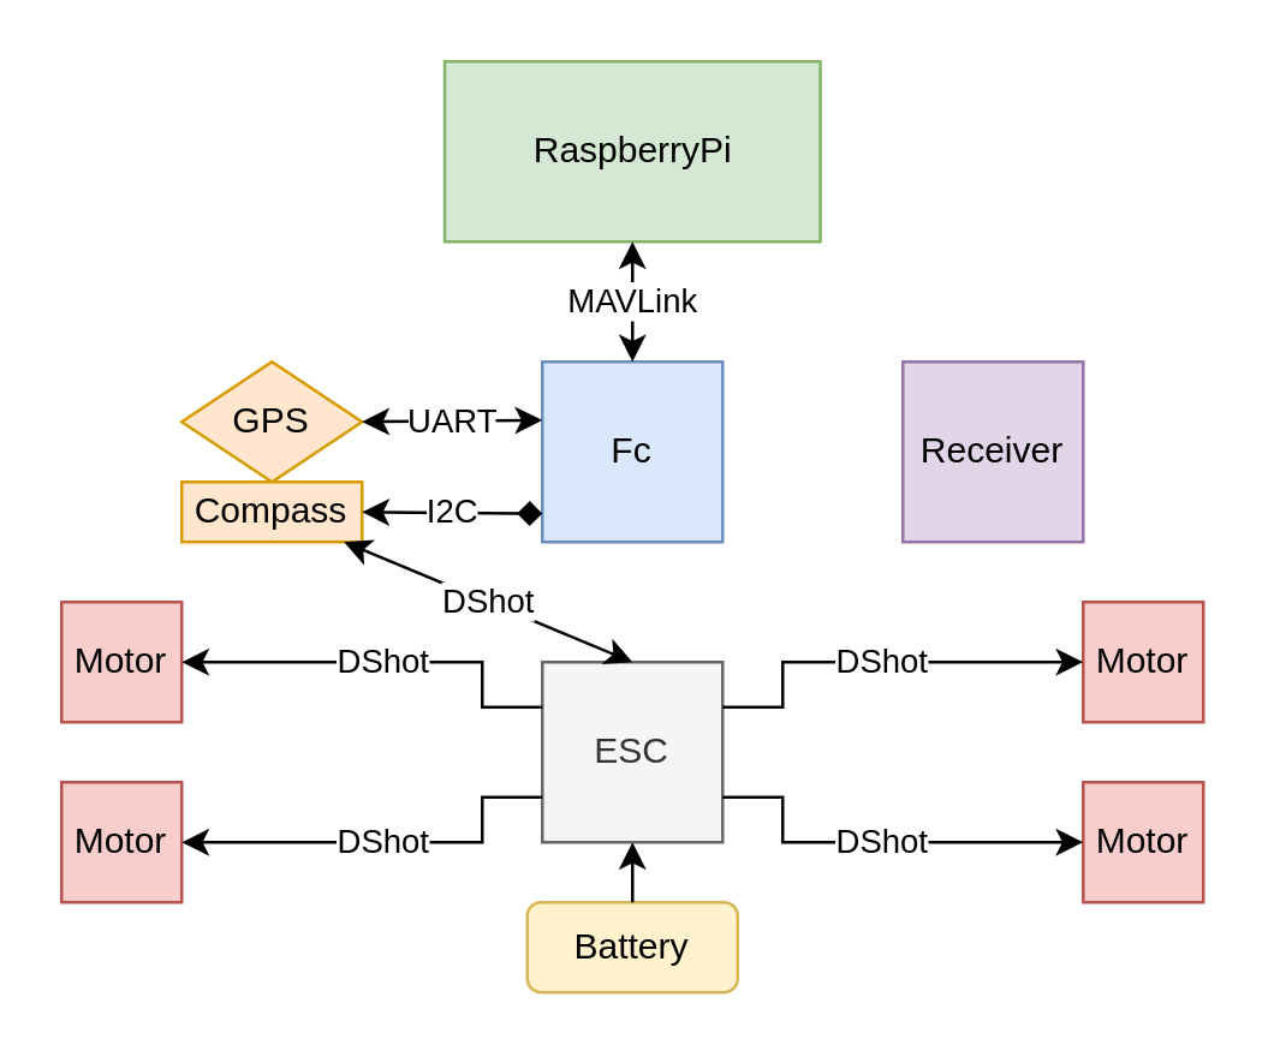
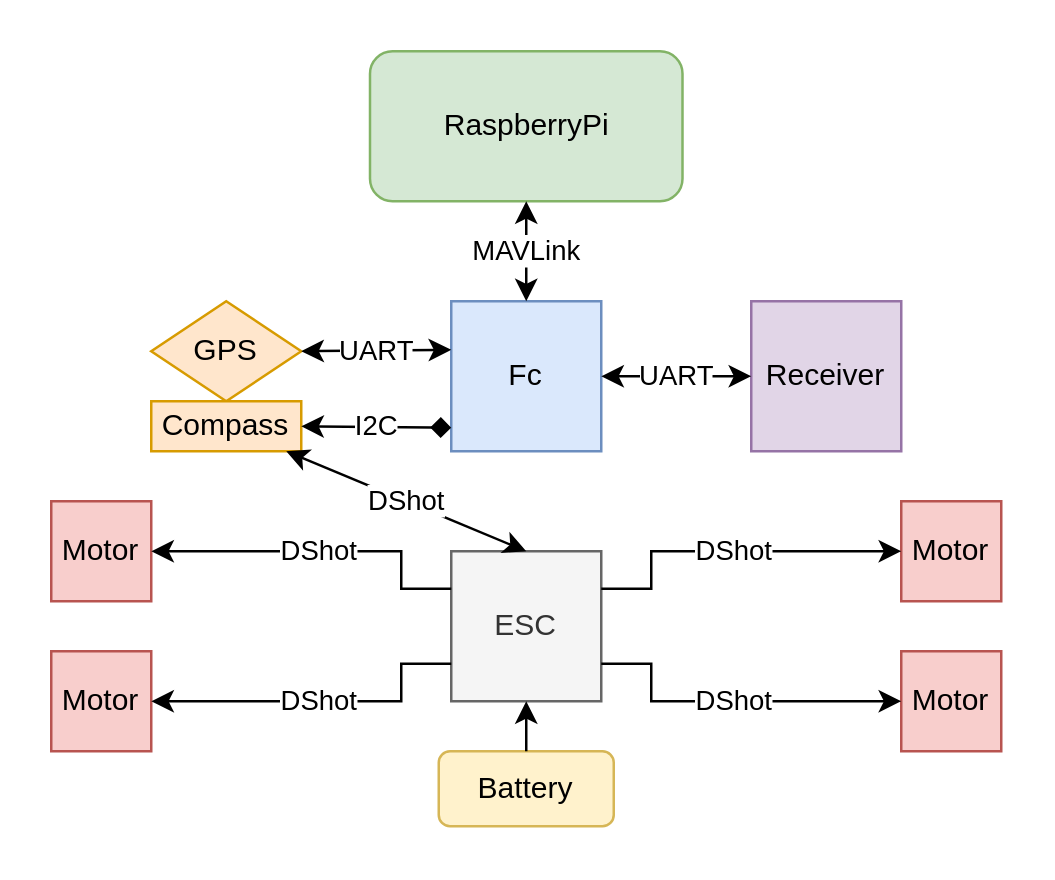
- <mxCell id="4" value="RaspberryPi" style="rounded=0;whiteSpace=wrap;html=1;strokeColor=#82b366;fillColor=#d5e8d4;" parent="1" vertex="1"><mxGeometry x="147.5" y="20" width="125" height="60" as="geometry" /></mxCell>
+ <mxCell id="4" value="RaspberryPi" style="whiteSpace=wrap;html=1;strokeColor=#82b366;fillColor=#d5e8d4;rounded=1;" parent="1" vertex="1"><mxGeometry x="147.5" y="20" width="125" height="60" as="geometry" /></mxCell>
+ <mxCell id="18" value="UART" style="endArrow=classic;startArrow=classic;html=1;rounded=0;entryX=1;entryY=0.5;entryDx=0;entryDy=0;exitX=0;exitY=0.5;exitDx=0;exitDy=0;" parent="1" source="17" target="2" edge="1"><mxGeometry width="50" height="50" relative="1" as="geometry"><mxPoint x="220" y="250" as="sourcePoint" /><mxPoint x="270" y="200" as="targetPoint" /></mxGeometry></mxCell>
